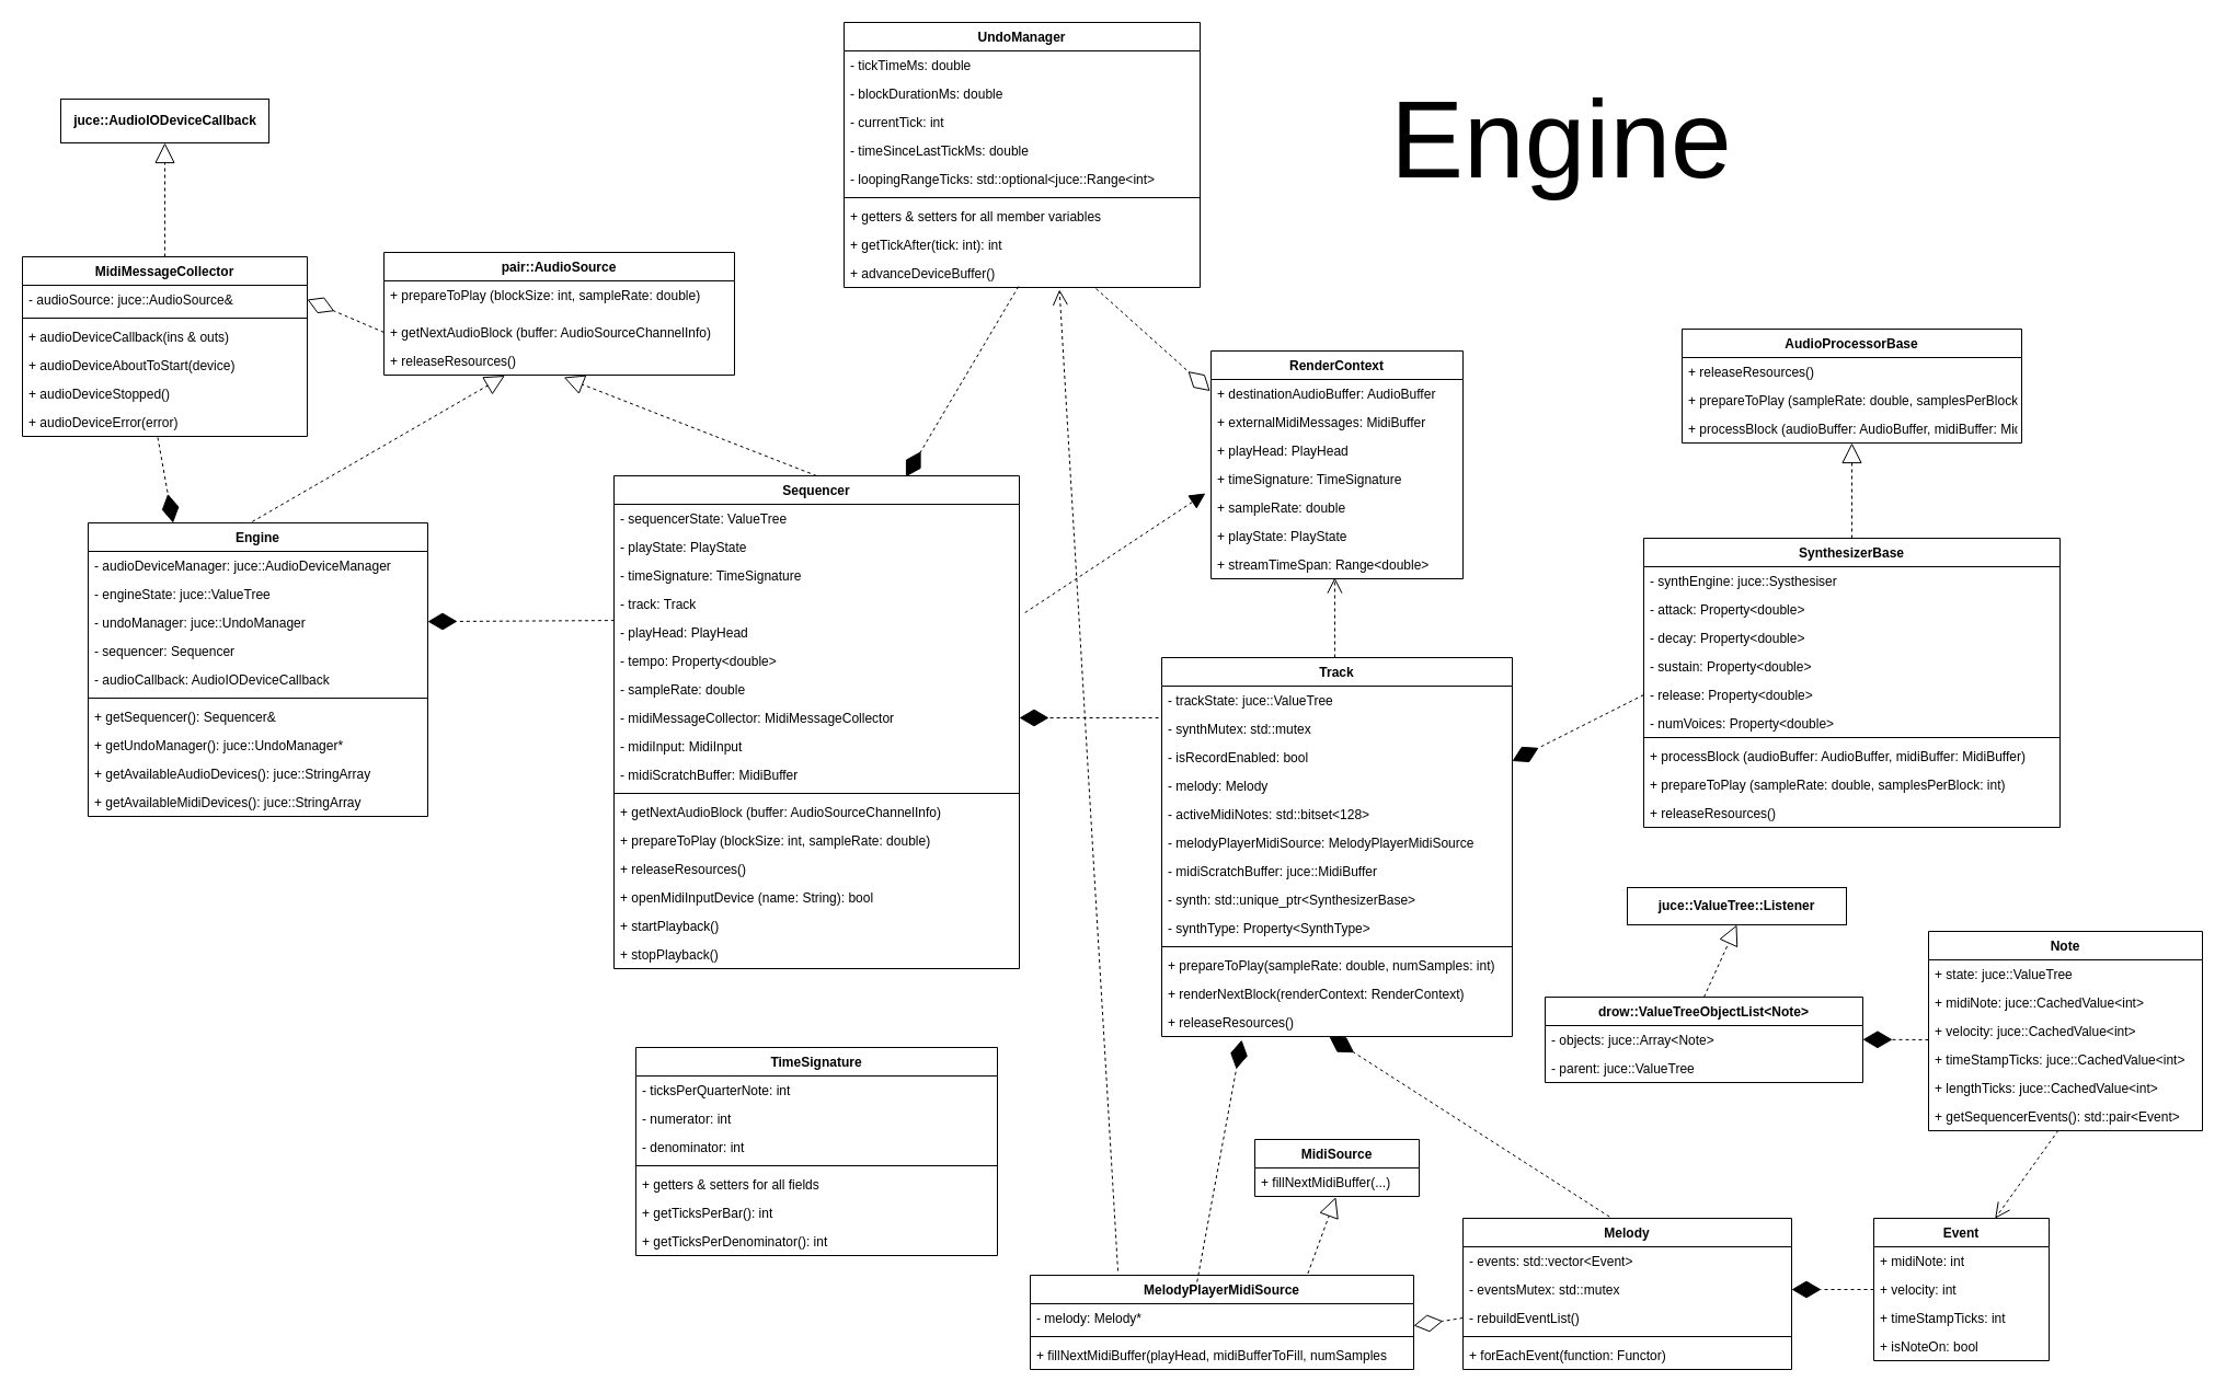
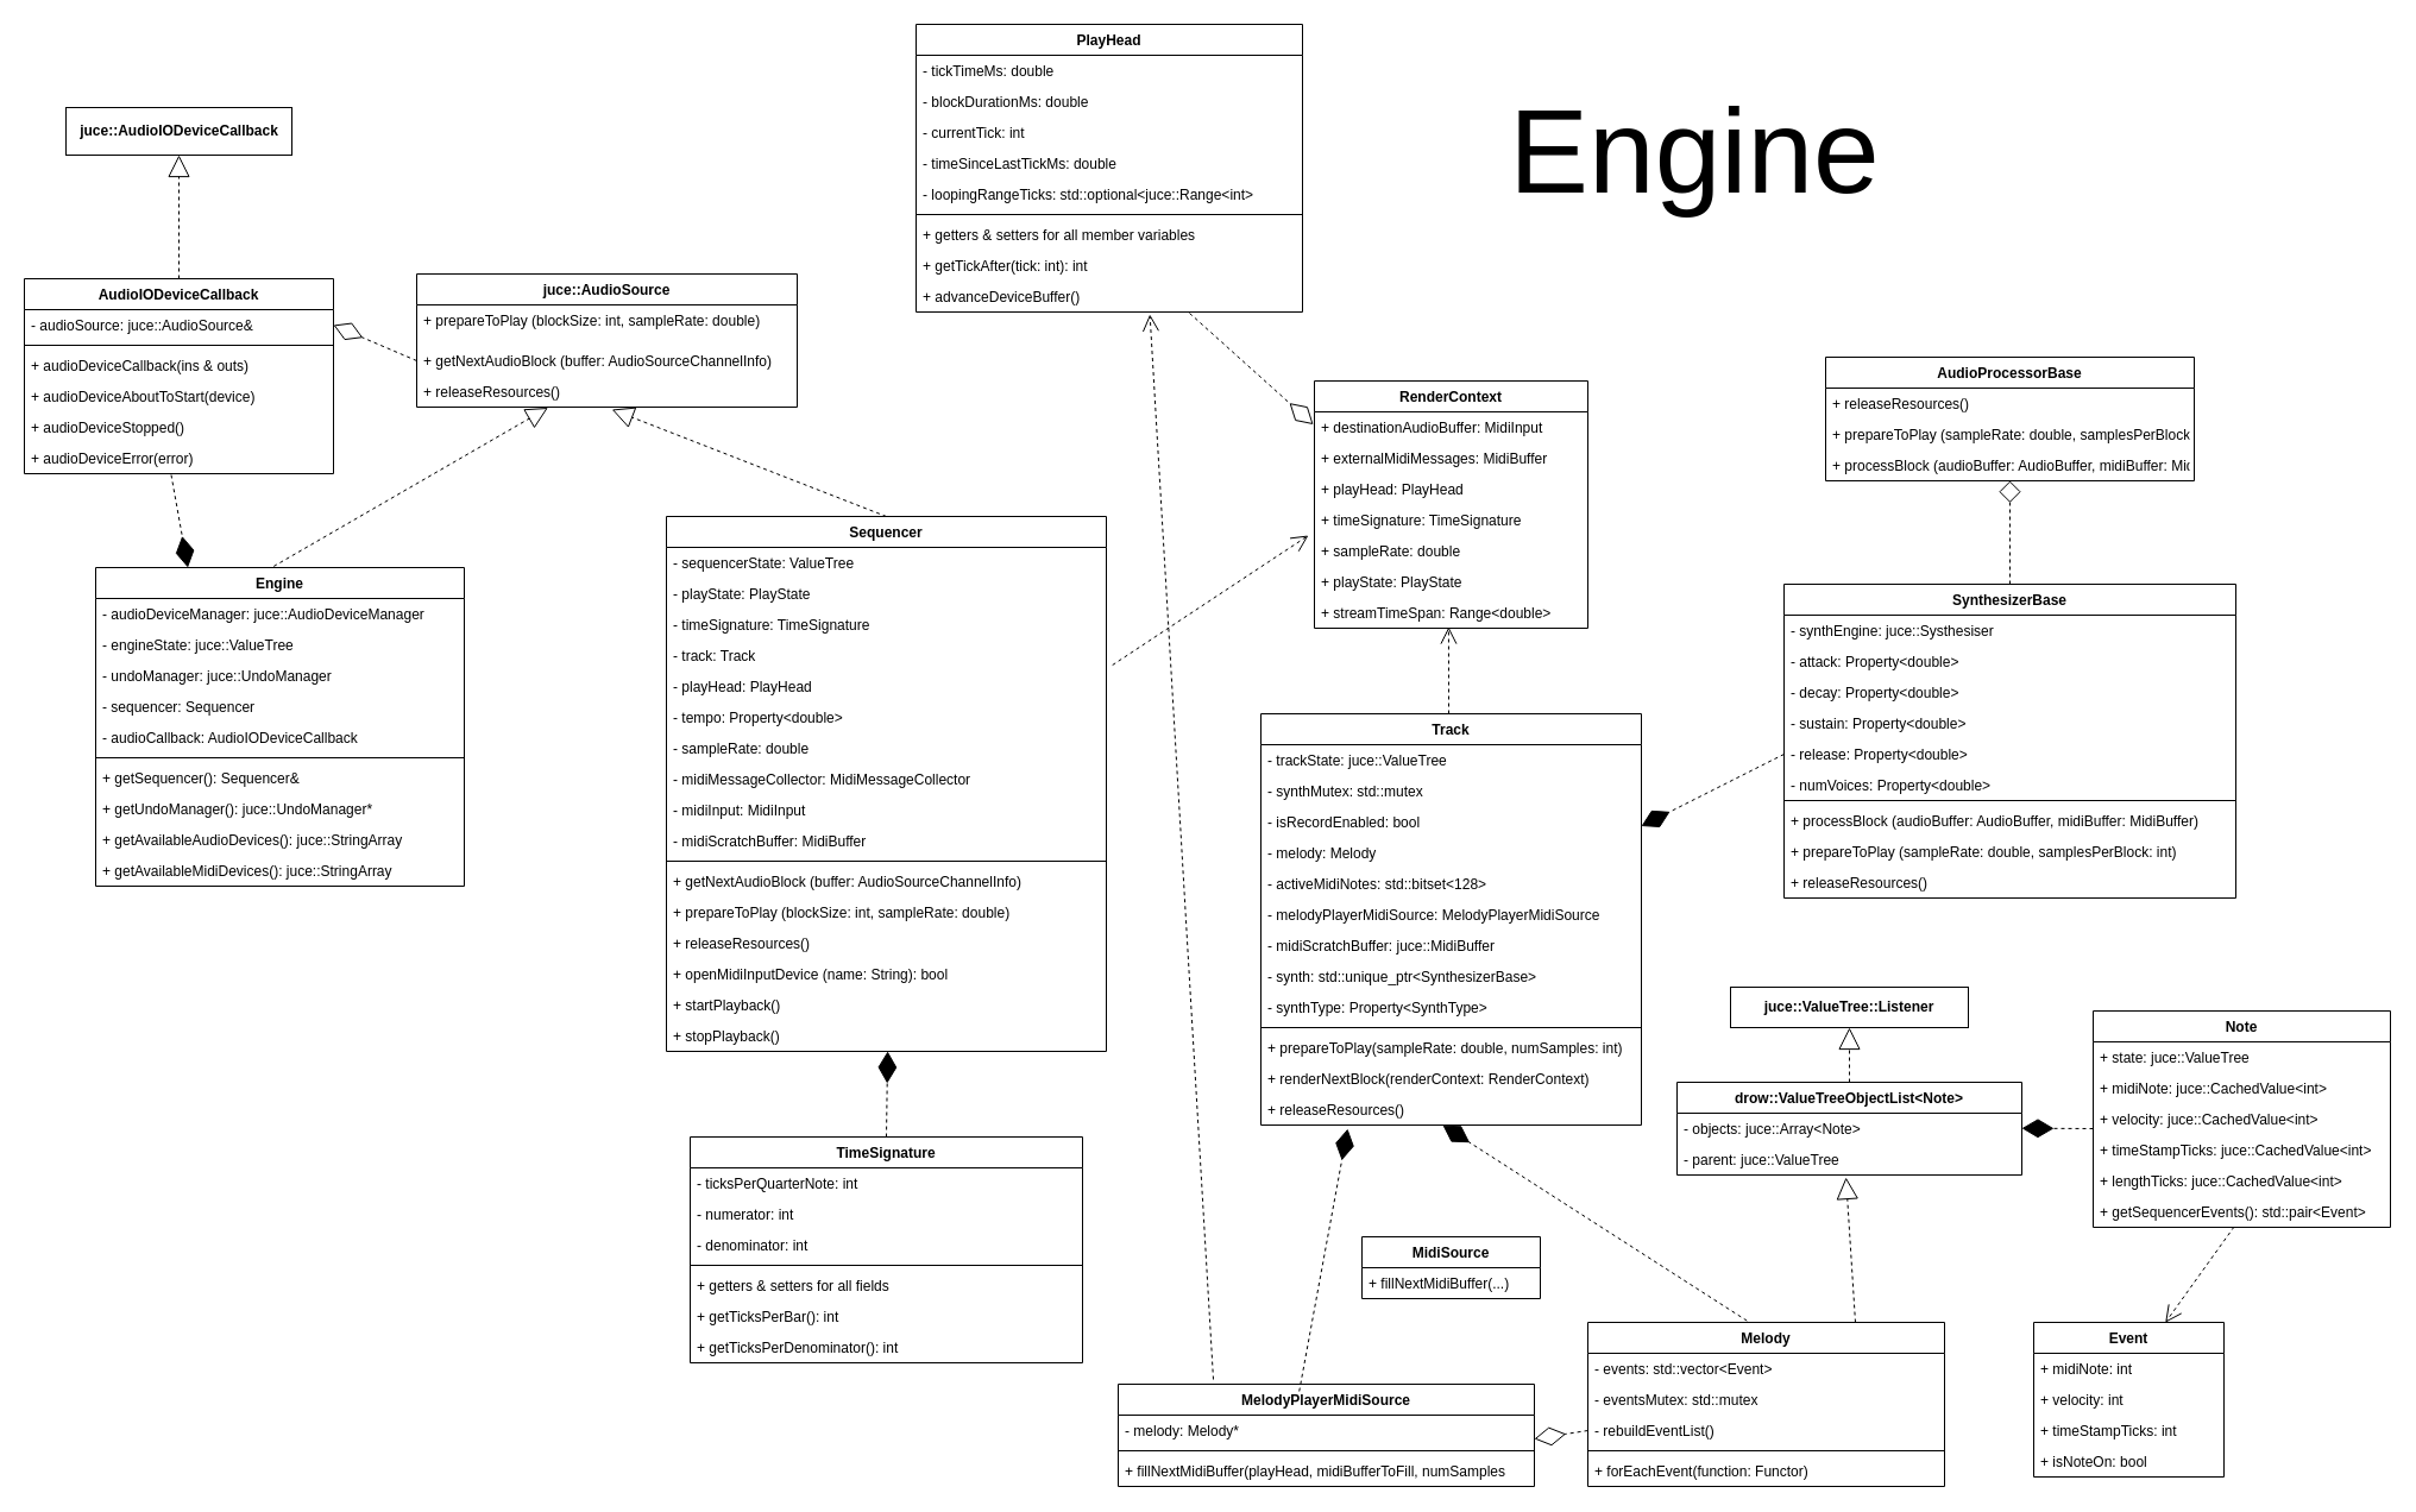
- <mxCell id="137" value="UndoManager" style="swimlane;fontStyle=1;align=center;verticalAlign=top;childLayout=stackLayout;horizontal=1;startSize=26;horizontalStack=0;resizeParent=1;resizeParentMax=0;resizeLast=0;collapsible=1;marginBottom=0;fontSize=12;" vertex="1" parent="1"><mxGeometry x="770" y="20" width="325" height="242" as="geometry" /></mxCell>
+ <mxCell id="137" value="PlayHead" style="swimlane;fontStyle=1;align=center;verticalAlign=top;childLayout=stackLayout;horizontal=1;startSize=26;horizontalStack=0;resizeParent=1;resizeParentMax=0;resizeLast=0;collapsible=1;marginBottom=0;fontSize=12;" vertex="1" parent="1"><mxGeometry x="770" y="20" width="325" height="242" as="geometry" /></mxCell>
- <mxCell id="54" value="pair::AudioSource" style="swimlane;fontStyle=1;align=center;verticalAlign=top;childLayout=stackLayout;horizontal=1;startSize=26;horizontalStack=0;resizeParent=1;resizeParentMax=0;resizeLast=0;collapsible=1;marginBottom=0;fontSize=12;" vertex="1" parent="1"><mxGeometry x="350" y="230" width="320" height="112" as="geometry" /></mxCell>
+ <mxCell id="54" value="juce::AudioSource" style="swimlane;fontStyle=1;align=center;verticalAlign=top;childLayout=stackLayout;horizontal=1;startSize=26;horizontalStack=0;resizeParent=1;resizeParentMax=0;resizeLast=0;collapsible=1;marginBottom=0;fontSize=12;" vertex="1" parent="1"><mxGeometry x="350" y="230" width="320" height="112" as="geometry" /></mxCell>
- <mxCell id="88" value="MidiMessageCollector" style="swimlane;fontStyle=1;align=center;verticalAlign=top;childLayout=stackLayout;horizontal=1;startSize=26;horizontalStack=0;resizeParent=1;resizeParentMax=0;resizeLast=0;collapsible=1;marginBottom=0;fontSize=12;" vertex="1" parent="1"><mxGeometry x="20" y="234" width="260" height="164" as="geometry" /></mxCell>
+ <mxCell id="88" value="AudioIODeviceCallback" style="swimlane;fontStyle=1;align=center;verticalAlign=top;childLayout=stackLayout;horizontal=1;startSize=26;horizontalStack=0;resizeParent=1;resizeParentMax=0;resizeLast=0;collapsible=1;marginBottom=0;fontSize=12;" vertex="1" parent="1"><mxGeometry x="20" y="234" width="260" height="164" as="geometry" /></mxCell>
- <mxCell id="147" value="" style="endArrow=diamondThin;endFill=1;endSize=24;html=1;dashed=1;strokeWidth=1;fontSize=60;entryX=0.72;entryY=0.002;entryDx=0;entryDy=0;exitX=0.49;exitY=0.965;exitDx=0;exitDy=0;exitPerimeter=0;entryPerimeter=0;" edge="1" parent="1" source="146" target="21"><mxGeometry width="160" relative="1" as="geometry"><mxPoint x="987.12" y="360" as="sourcePoint" /><mxPoint x="860" y="360.01" as="targetPoint" /></mxGeometry></mxCell>
- <mxCell id="14" value="+ destinationAudioBuffer: AudioBuffer" style="text;strokeColor=none;fillColor=none;align=left;verticalAlign=top;spacingLeft=4;spacingRight=4;overflow=hidden;rotatable=0;points=[[0,0.5],[1,0.5]];portConstraint=eastwest;" parent="13" vertex="1"><mxGeometry y="26" width="230" height="26" as="geometry" /></mxCell>
+ <mxCell id="14" value="+ destinationAudioBuffer: MidiInput" style="text;strokeColor=none;fillColor=none;align=left;verticalAlign=top;spacingLeft=4;spacingRight=4;overflow=hidden;rotatable=0;points=[[0,0.5],[1,0.5]];portConstraint=eastwest;" parent="13" vertex="1"><mxGeometry y="26" width="230" height="26" as="geometry" /></mxCell>
- <mxCell id="62" value="" style="endArrow=block;endSize=16;endFill=0;html=1;dashed=1;strokeWidth=1;fontSize=12;exitX=0.5;exitY=0;exitDx=0;exitDy=0;entryX=0.5;entryY=1;entryDx=0;entryDy=0;" edge="1" parent="1" source="2" target="74"><mxGeometry width="160" relative="1" as="geometry"><mxPoint x="1690.34" y="488" as="sourcePoint" /><mxPoint x="1690" y="398" as="targetPoint" /></mxGeometry></mxCell>
+ <mxCell id="62" value="" style="endArrow=diamond;endSize=16;endFill=0;html=1;dashed=1;strokeWidth=1;fontSize=12;exitX=0.5;exitY=0;exitDx=0;exitDy=0;entryX=0.5;entryY=1;entryDx=0;entryDy=0;" edge="1" parent="1" source="2" target="74"><mxGeometry width="160" relative="1" as="geometry"><mxPoint x="1690.34" y="488" as="sourcePoint" /><mxPoint x="1690" y="398" as="targetPoint" /></mxGeometry></mxCell>
- <mxCell id="59" value="" style="endArrow=block;endFill=1;endSize=12;html=1;dashed=1;strokeWidth=1;fontSize=12;entryX=-0.022;entryY=0;entryDx=0;entryDy=0;entryPerimeter=0;exitX=1.014;exitY=-0.192;exitDx=0;exitDy=0;exitPerimeter=0;" edge="1" parent="1" source="26" target="18"><mxGeometry width="160" relative="1" as="geometry"><mxPoint x="1110" y="830" as="sourcePoint" /><mxPoint x="1270" y="830" as="targetPoint" /><Array as="points" /></mxGeometry></mxCell>
+ <mxCell id="59" value="" style="endArrow=open;endFill=1;endSize=12;html=1;dashed=1;strokeWidth=1;fontSize=12;entryX=-0.022;entryY=0;entryDx=0;entryDy=0;entryPerimeter=0;exitX=1.014;exitY=-0.192;exitDx=0;exitDy=0;exitPerimeter=0;" edge="1" parent="1" source="26" target="18"><mxGeometry width="160" relative="1" as="geometry"><mxPoint x="1110" y="830" as="sourcePoint" /><mxPoint x="1270" y="830" as="targetPoint" /><Array as="points" /></mxGeometry></mxCell>
- <mxCell id="86" value="" style="endArrow=diamondThin;endFill=1;endSize=24;html=1;dashed=1;strokeWidth=1;fontSize=60;exitX=0.001;exitY=0.08;exitDx=0;exitDy=0;exitPerimeter=0;" edge="1" parent="1" source="26" target="66"><mxGeometry width="160" relative="1" as="geometry"><mxPoint x="537.12" y="563" as="sourcePoint" /><mxPoint x="410" y="563.01" as="targetPoint" /></mxGeometry></mxCell>
- <mxCell id="53" value="" style="endArrow=diamondThin;endFill=1;endSize=24;html=1;dashed=1;strokeWidth=1;fontSize=60;entryX=1;entryY=0.5;entryDx=0;entryDy=0;exitX=-0.009;exitY=1.115;exitDx=0;exitDy=0;exitPerimeter=0;" edge="1" parent="1" source="40" target="29"><mxGeometry width="160" relative="1" as="geometry"><mxPoint x="1120" y="760" as="sourcePoint" /><mxPoint x="1280" y="760" as="targetPoint" /></mxGeometry></mxCell>
- <mxCell id="110" value="&lt;span style=&quot;font-weight: 700&quot;&gt;juce::ValueTree::Listener&lt;/span&gt;" style="rounded=0;whiteSpace=wrap;html=1;fontSize=12;" vertex="1" parent="1"><mxGeometry x="1485" y="810" width="200" height="34" as="geometry" /></mxCell>
+ <mxCell id="110" value="&lt;span style=&quot;font-weight: 700&quot;&gt;juce::ValueTree::Listener&lt;/span&gt;" style="rounded=0;whiteSpace=wrap;html=1;fontSize=12;" vertex="1" parent="1"><mxGeometry x="1455" y="830" width="200" height="34" as="geometry" /></mxCell>
+ <mxCell id="106" value="" style="endArrow=diamondThin;endFill=1;endSize=24;html=1;dashed=1;strokeWidth=1;fontSize=60;entryX=0.503;entryY=0.998;entryDx=0;entryDy=0;exitX=0.5;exitY=0;exitDx=0;exitDy=0;entryPerimeter=0;" edge="1" parent="1" source="98" target="38"><mxGeometry width="160" relative="1" as="geometry"><mxPoint x="897.12" y="920" as="sourcePoint" /><mxPoint x="770" y="920.01" as="targetPoint" /></mxGeometry></mxCell>
+ <mxCell id="112" value="" style="endArrow=block;endSize=16;endFill=0;html=1;dashed=1;strokeWidth=1;fontSize=12;entryX=0.49;entryY=1.077;entryDx=0;entryDy=0;entryPerimeter=0;exitX=0.75;exitY=0;exitDx=0;exitDy=0;" edge="1" parent="1" source="78" target="109"><mxGeometry width="160" relative="1" as="geometry"><mxPoint x="1410" y="1100" as="sourcePoint" /><mxPoint x="1410" y="1054" as="targetPoint" /></mxGeometry></mxCell>
- <mxCell id="127" value="" style="endArrow=block;endSize=16;endFill=0;html=1;dashed=1;strokeWidth=1;fontSize=12;exitX=0.724;exitY=-0.018;exitDx=0;exitDy=0;entryX=0.493;entryY=1.027;entryDx=0;entryDy=0;entryPerimeter=0;exitPerimeter=0;" edge="1" parent="1" source="119" target="126"><mxGeometry width="160" relative="1" as="geometry"><mxPoint x="1210.84" y="1140" as="sourcePoint" /><mxPoint x="980" y="1050.002" as="targetPoint" /></mxGeometry></mxCell>
- <mxCell id="113" value="" style="endArrow=diamondThin;endFill=1;endSize=24;html=1;dashed=1;strokeWidth=1;fontSize=60;exitX=0;exitY=0.5;exitDx=0;exitDy=0;entryX=1;entryY=0.5;entryDx=0;entryDy=0;" edge="1" parent="1" source="116" target="80"><mxGeometry width="160" relative="1" as="geometry"><mxPoint x="800" y="1240" as="sourcePoint" /><mxPoint x="1640" y="1180" as="targetPoint" /></mxGeometry></mxCell>
